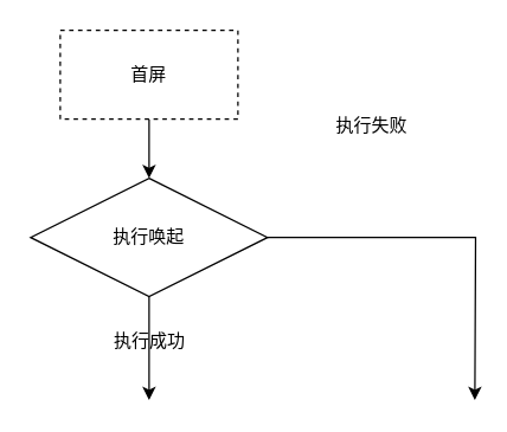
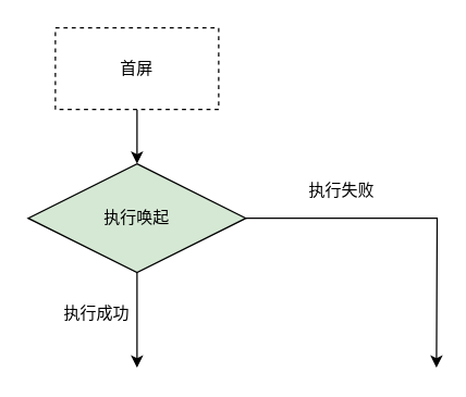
- <mxCell id="7" value="执行失败" style="text;html=1;align=center;verticalAlign=middle;resizable=0;points=[];autosize=1;" vertex="1" parent="1"><mxGeometry x="220" y="75" width="60" height="20" as="geometry" /></mxCell>
+ <mxCell id="7" value="执行失败" style="text;html=1;align=center;verticalAlign=middle;resizable=0;points=[];autosize=1;" vertex="1" parent="1"><mxGeometry x="220" y="130" width="60" height="20" as="geometry" /></mxCell>
- <mxCell id="6" value="执行唤起" style="rhombus;whiteSpace=wrap;html=1;" vertex="1" parent="1"><mxGeometry x="20" y="120" width="160" height="80" as="geometry" /></mxCell>
+ <mxCell id="6" value="执行唤起" style="rhombus;whiteSpace=wrap;html=1;fillColor=#d5e8d4;" vertex="1" parent="1"><mxGeometry x="20" y="120" width="160" height="80" as="geometry" /></mxCell>
- <mxCell id="8" value="执行成功" style="text;html=1;align=center;verticalAlign=middle;resizable=0;points=[];autosize=1;" vertex="1" parent="1"><mxGeometry x="70" y="220" width="60" height="20" as="geometry" /></mxCell>
+ <mxCell id="8" value="执行成功" style="text;html=1;align=center;verticalAlign=middle;resizable=0;points=[];autosize=1;" vertex="1" parent="1"><mxGeometry x="40" y="220" width="60" height="20" as="geometry" /></mxCell>
